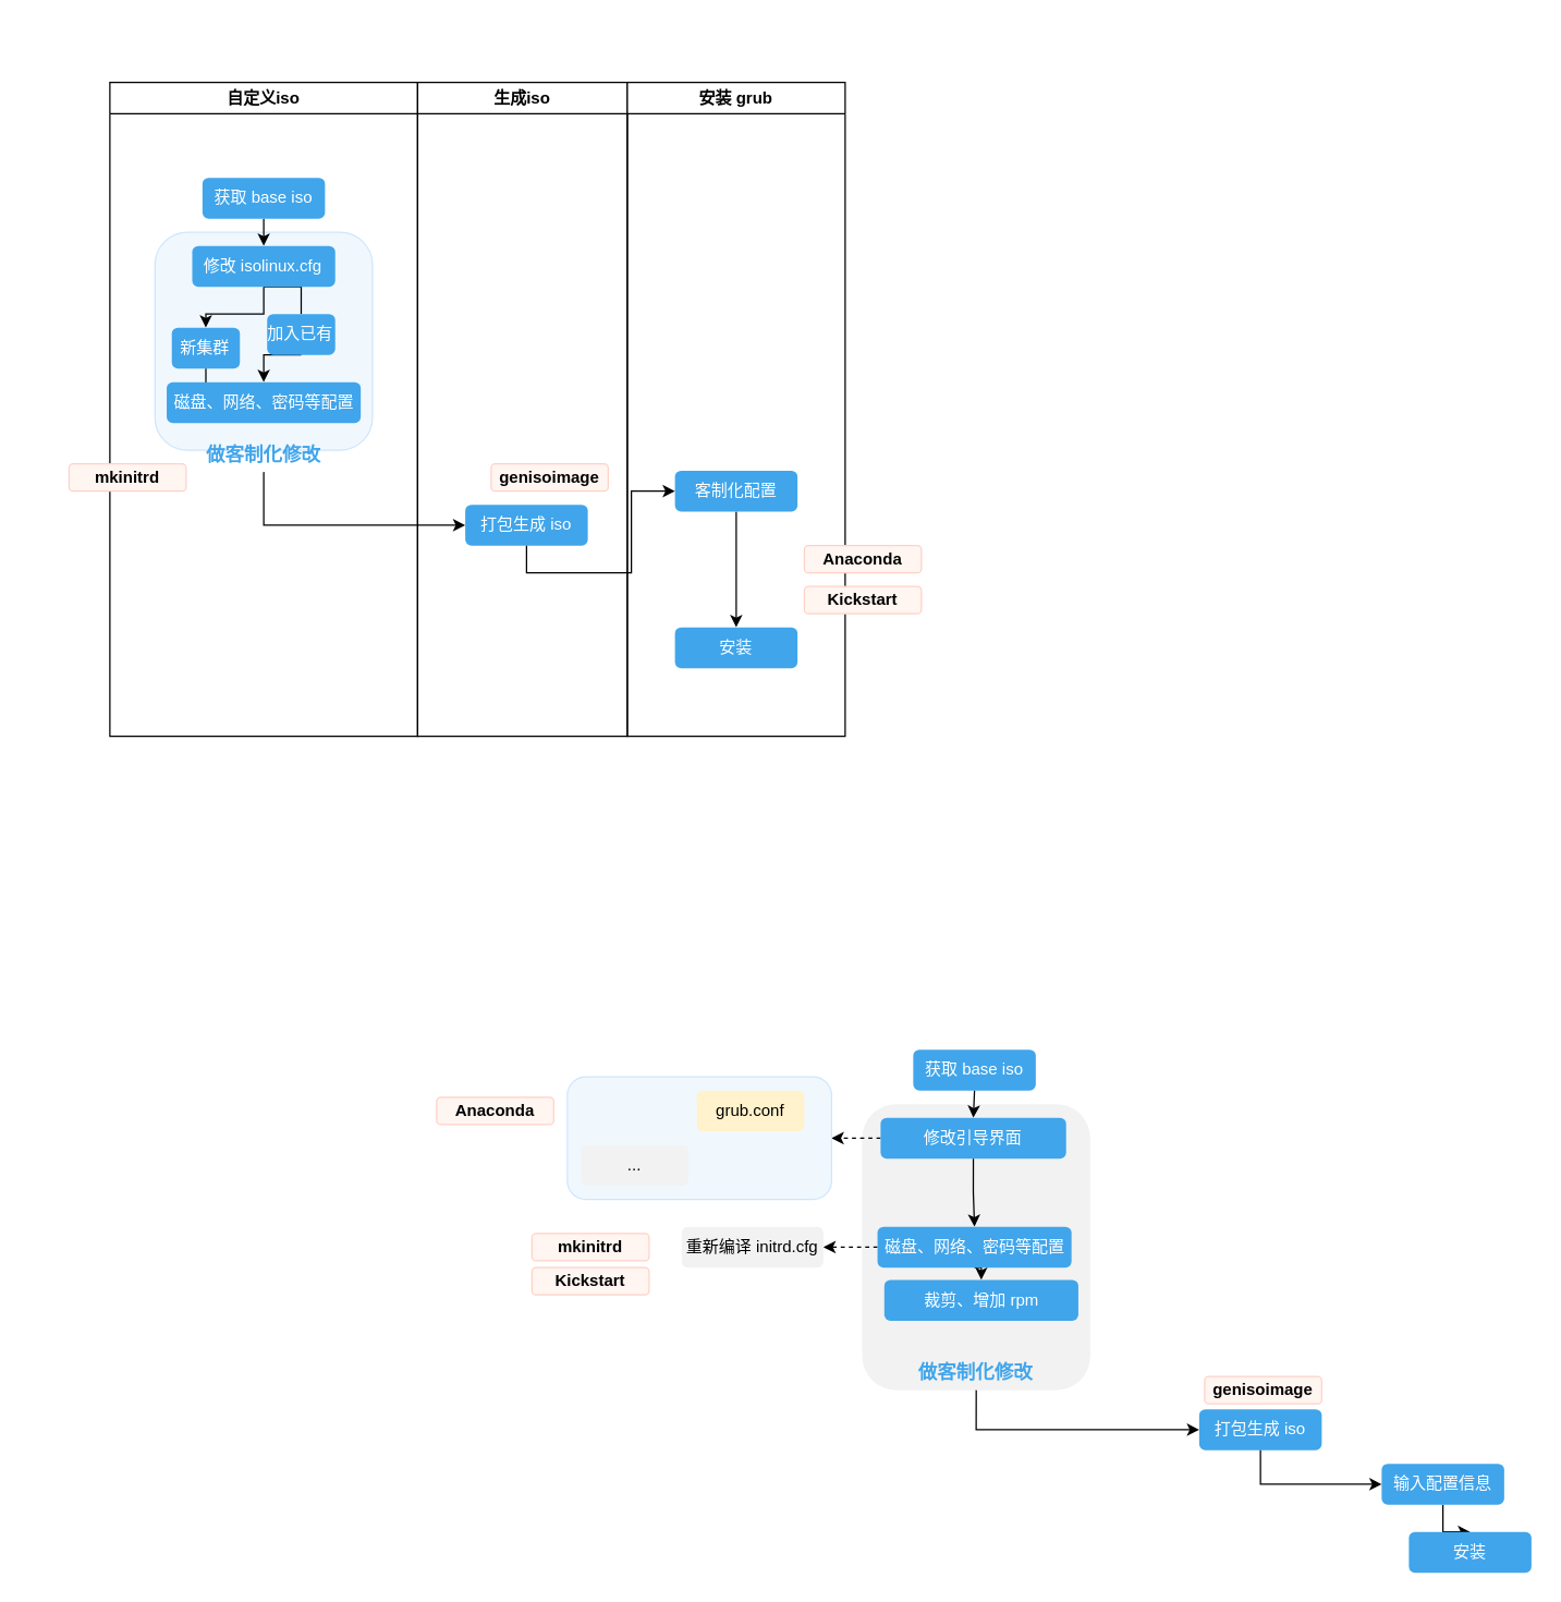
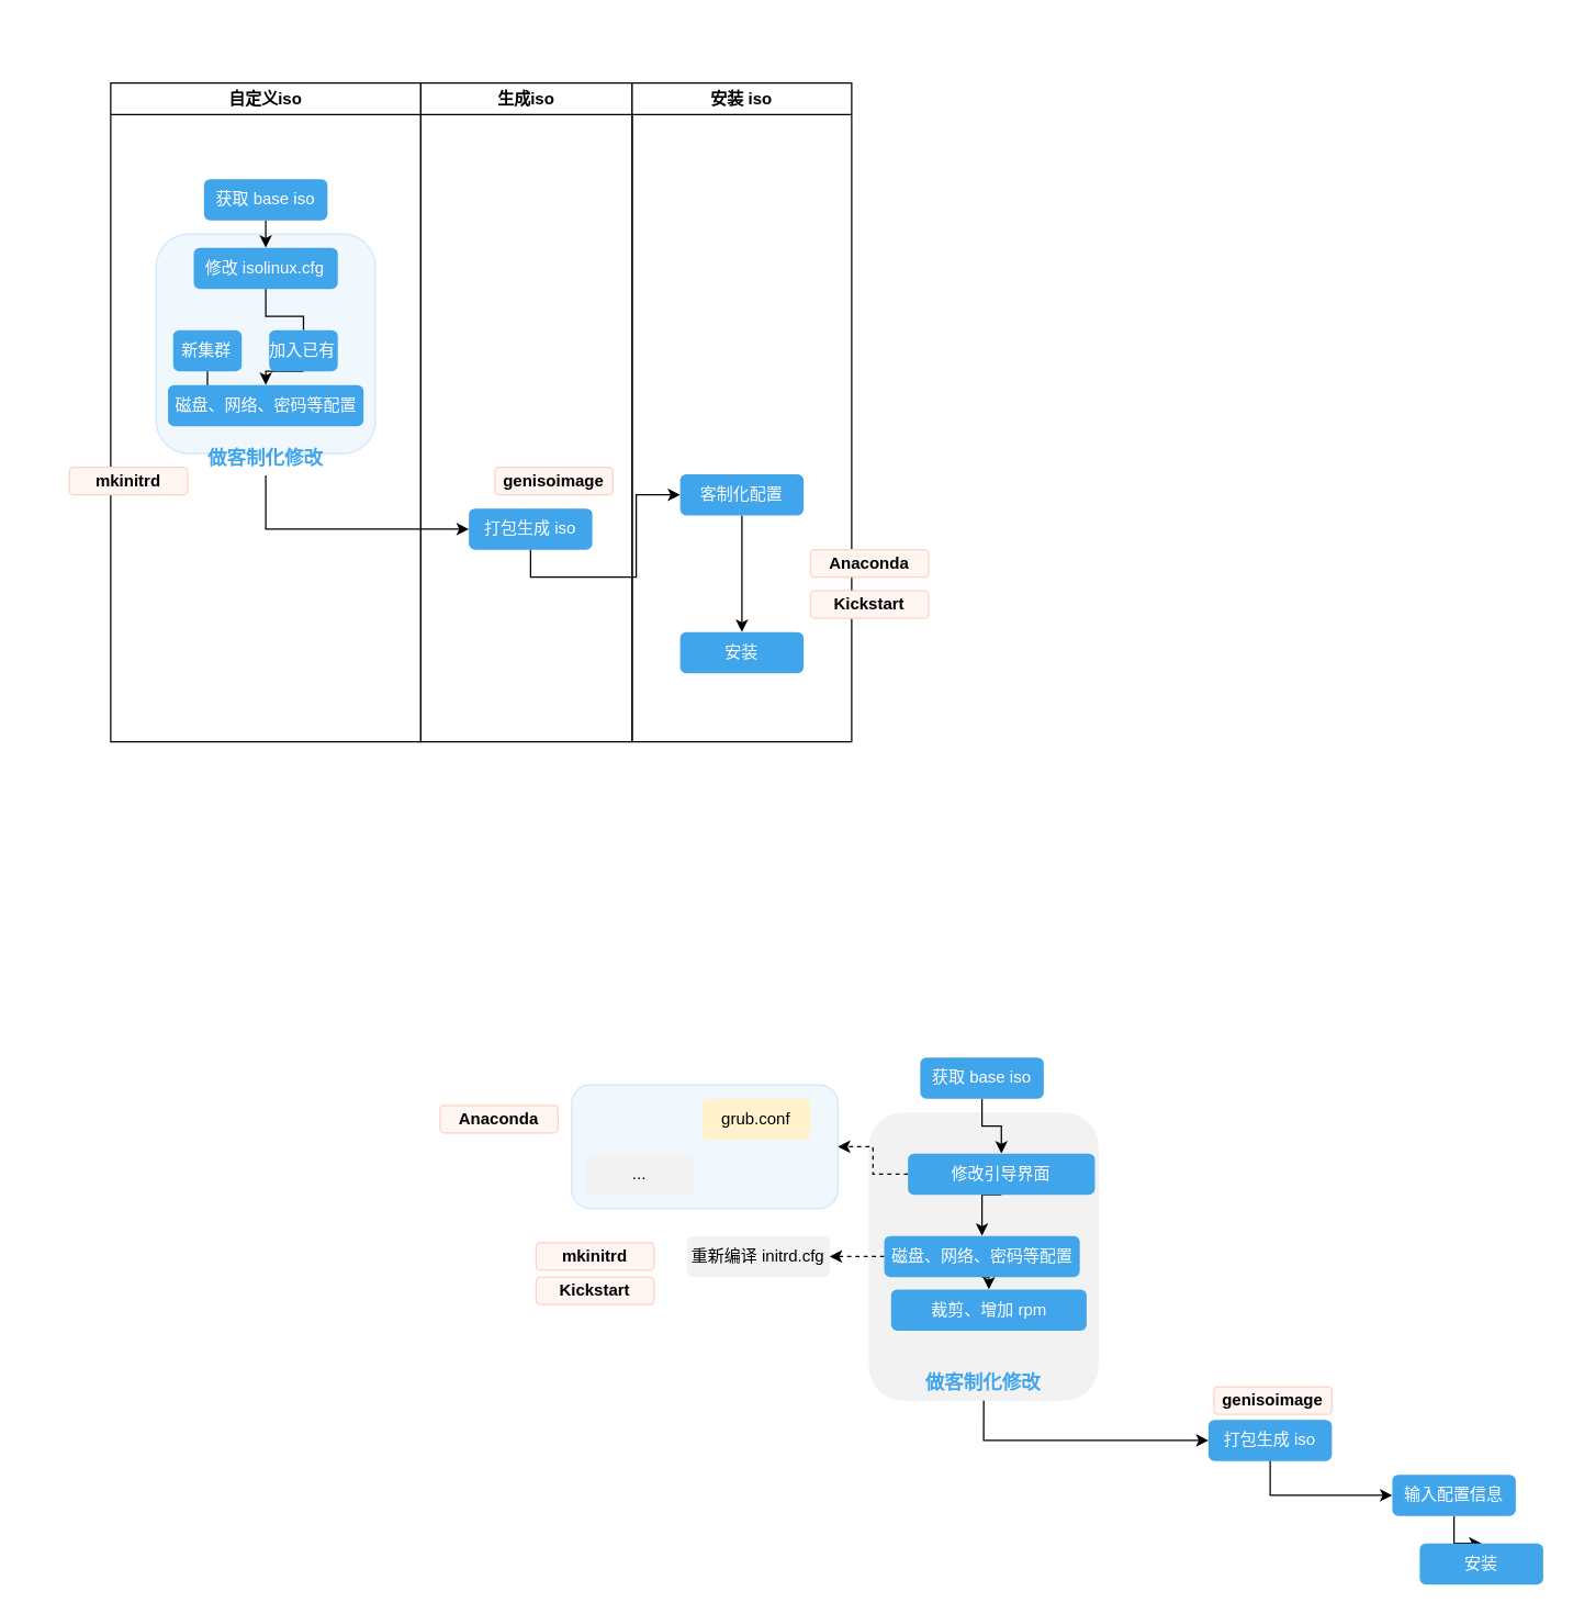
- <mxCell id="21" value="安装 grub" style="swimlane;whiteSpace=wrap;html=1;" vertex="1" parent="1"><mxGeometry x="460" y="60" width="160" height="480" as="geometry"><mxRectangle x="130" y="150" width="90" height="30" as="alternateBounds" /></mxGeometry></mxCell>
+ <mxCell id="21" value="安装 iso" style="swimlane;whiteSpace=wrap;html=1;" vertex="1" parent="1"><mxGeometry x="460" y="60" width="160" height="480" as="geometry"><mxRectangle x="130" y="150" width="90" height="30" as="alternateBounds" /></mxGeometry></mxCell>
- <mxCell id="8" style="edgeStyle=orthogonalEdgeStyle;rounded=0;orthogonalLoop=1;jettySize=auto;html=1;exitX=0.5;exitY=1;exitDx=0;exitDy=0;entryX=0.5;entryY=0;entryDx=0;entryDy=0;" edge="1" parent="4" source="10" target="12"><mxGeometry relative="1" as="geometry" /></mxCell>
- <mxCell id="14" value="加入已有" style="rounded=1;whiteSpace=wrap;html=1;gradientColor=none;fillColor=#40A5EB;strokeColor=none;fontColor=#FFFFFF;" vertex="1" parent="4"><mxGeometry x="115.49" y="170" width="50" height="30" as="geometry" /></mxCell>
+ <mxCell id="14" value="加入已有" style="rounded=1;whiteSpace=wrap;html=1;gradientColor=none;fillColor=#40A5EB;strokeColor=none;fontColor=#FFFFFF;" vertex="1" parent="4"><mxGeometry x="115.49" y="180" width="50" height="30" as="geometry" /></mxCell>
- <mxCell id="33" value="修改引导界面" style="rounded=1;whiteSpace=wrap;html=1;gradientColor=none;fillColor=#40A5EB;strokeColor=none;fontColor=#FFFFFF;" vertex="1" parent="1"><mxGeometry x="646" y="820" width="136.26" height="30" as="geometry" /></mxCell>
+ <mxCell id="33" value="修改引导界面" style="rounded=1;whiteSpace=wrap;html=1;gradientColor=none;fillColor=#40A5EB;strokeColor=none;fontColor=#FFFFFF;" vertex="1" parent="1"><mxGeometry x="661" y="840" width="136.26" height="30" as="geometry" /></mxCell>
